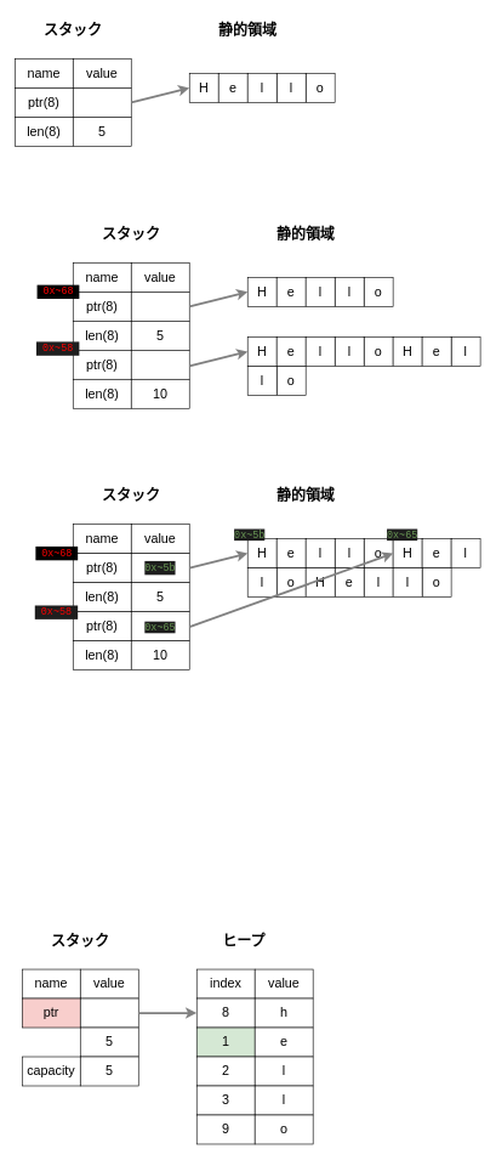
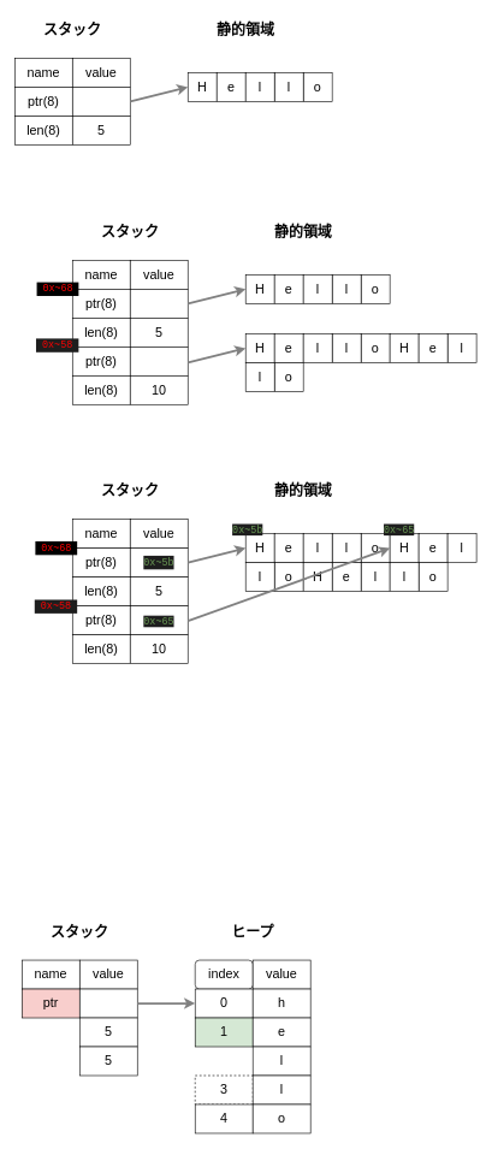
- <mxCell id="10" value="ヒープ" style="text;html=1;strokeColor=none;fillColor=none;align=center;verticalAlign=middle;whiteSpace=wrap;rounded=0;fontSize=20;fontStyle=1" parent="1" vertex="1"><mxGeometry x="255" y="1270" width="160" height="40" as="geometry" /></mxCell>
+ <mxCell id="10" value="ヒープ" style="text;html=1;strokeColor=none;fillColor=none;align=center;verticalAlign=middle;whiteSpace=wrap;rounded=0;fontSize=20;fontStyle=1" parent="1" vertex="1"><mxGeometry x="270" y="1270" width="160" height="40" as="geometry" /></mxCell>
- <mxCell id="11" value="index" style="rounded=0;whiteSpace=wrap;html=1;fontSize=18;" parent="1" vertex="1"><mxGeometry x="270" y="1330" width="80" height="40" as="geometry" /></mxCell>
+ <mxCell id="11" value="index" style="whiteSpace=wrap;html=1;fontSize=18;rounded=1;" parent="1" vertex="1"><mxGeometry x="270" y="1330" width="80" height="40" as="geometry" /></mxCell>
- <mxCell id="13" value="8" style="rounded=0;whiteSpace=wrap;html=1;fontSize=18;" parent="1" vertex="1"><mxGeometry x="270" y="1370" width="80" height="40" as="geometry" /></mxCell>
+ <mxCell id="13" value="0" style="rounded=0;whiteSpace=wrap;html=1;fontSize=18;" parent="1" vertex="1"><mxGeometry x="270" y="1370" width="80" height="40" as="geometry" /></mxCell>
- <mxCell id="8" value="capacity" style="rounded=0;whiteSpace=wrap;html=1;fontSize=18;" parent="1" vertex="1"><mxGeometry x="30" y="1450" width="80" height="40" as="geometry" /></mxCell>
- <mxCell id="17" value="2" style="rounded=0;whiteSpace=wrap;html=1;fontSize=18;" parent="1" vertex="1"><mxGeometry x="270" y="1450" width="80" height="40" as="geometry" /></mxCell>
- <mxCell id="19" value="3" style="rounded=0;whiteSpace=wrap;html=1;fontSize=18;" parent="1" vertex="1"><mxGeometry x="270" y="1490" width="80" height="40" as="geometry" /></mxCell>
+ <mxCell id="19" value="3" style="rounded=0;whiteSpace=wrap;html=1;fontSize=18;dashed=1;" parent="1" vertex="1"><mxGeometry x="270" y="1490" width="80" height="40" as="geometry" /></mxCell>
- <mxCell id="21" value="9" style="rounded=0;whiteSpace=wrap;html=1;fontSize=18;" parent="1" vertex="1"><mxGeometry x="270" y="1530" width="80" height="40" as="geometry" /></mxCell>
+ <mxCell id="21" value="4" style="rounded=0;whiteSpace=wrap;html=1;fontSize=18;" parent="1" vertex="1"><mxGeometry x="270" y="1530" width="80" height="40" as="geometry" /></mxCell>
